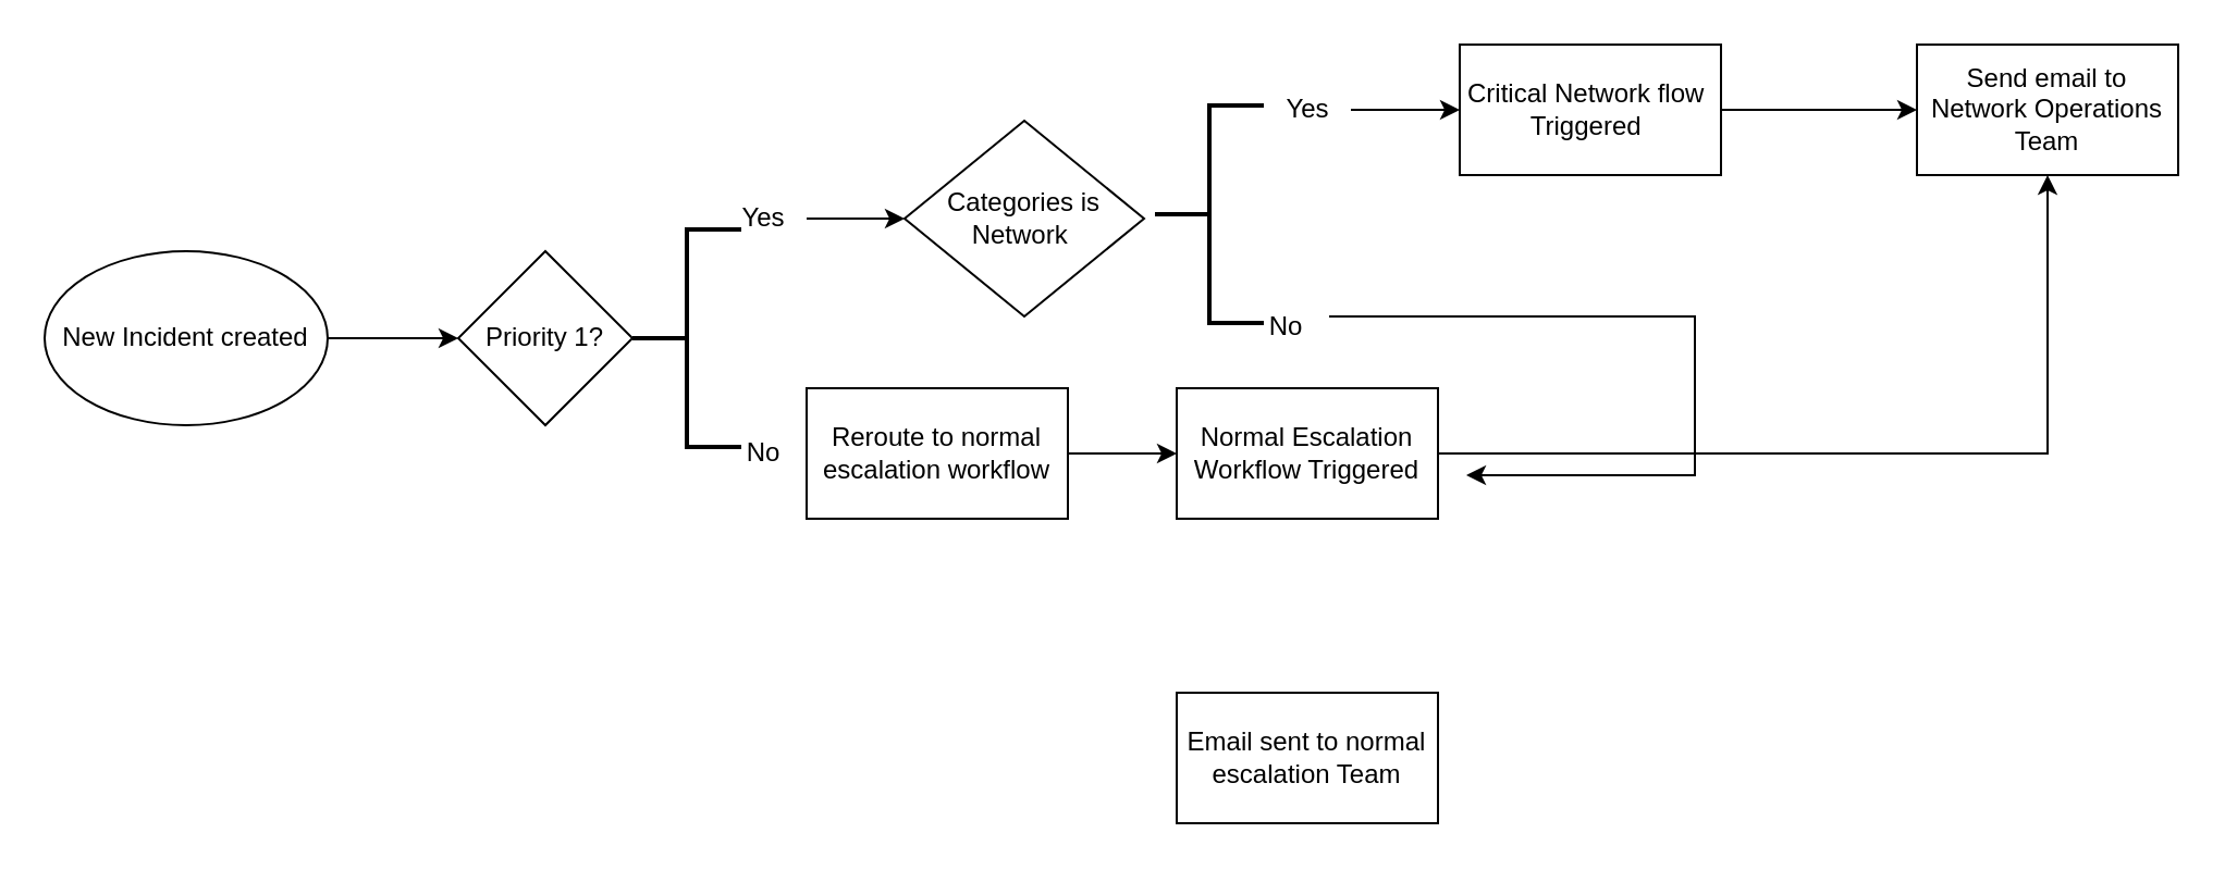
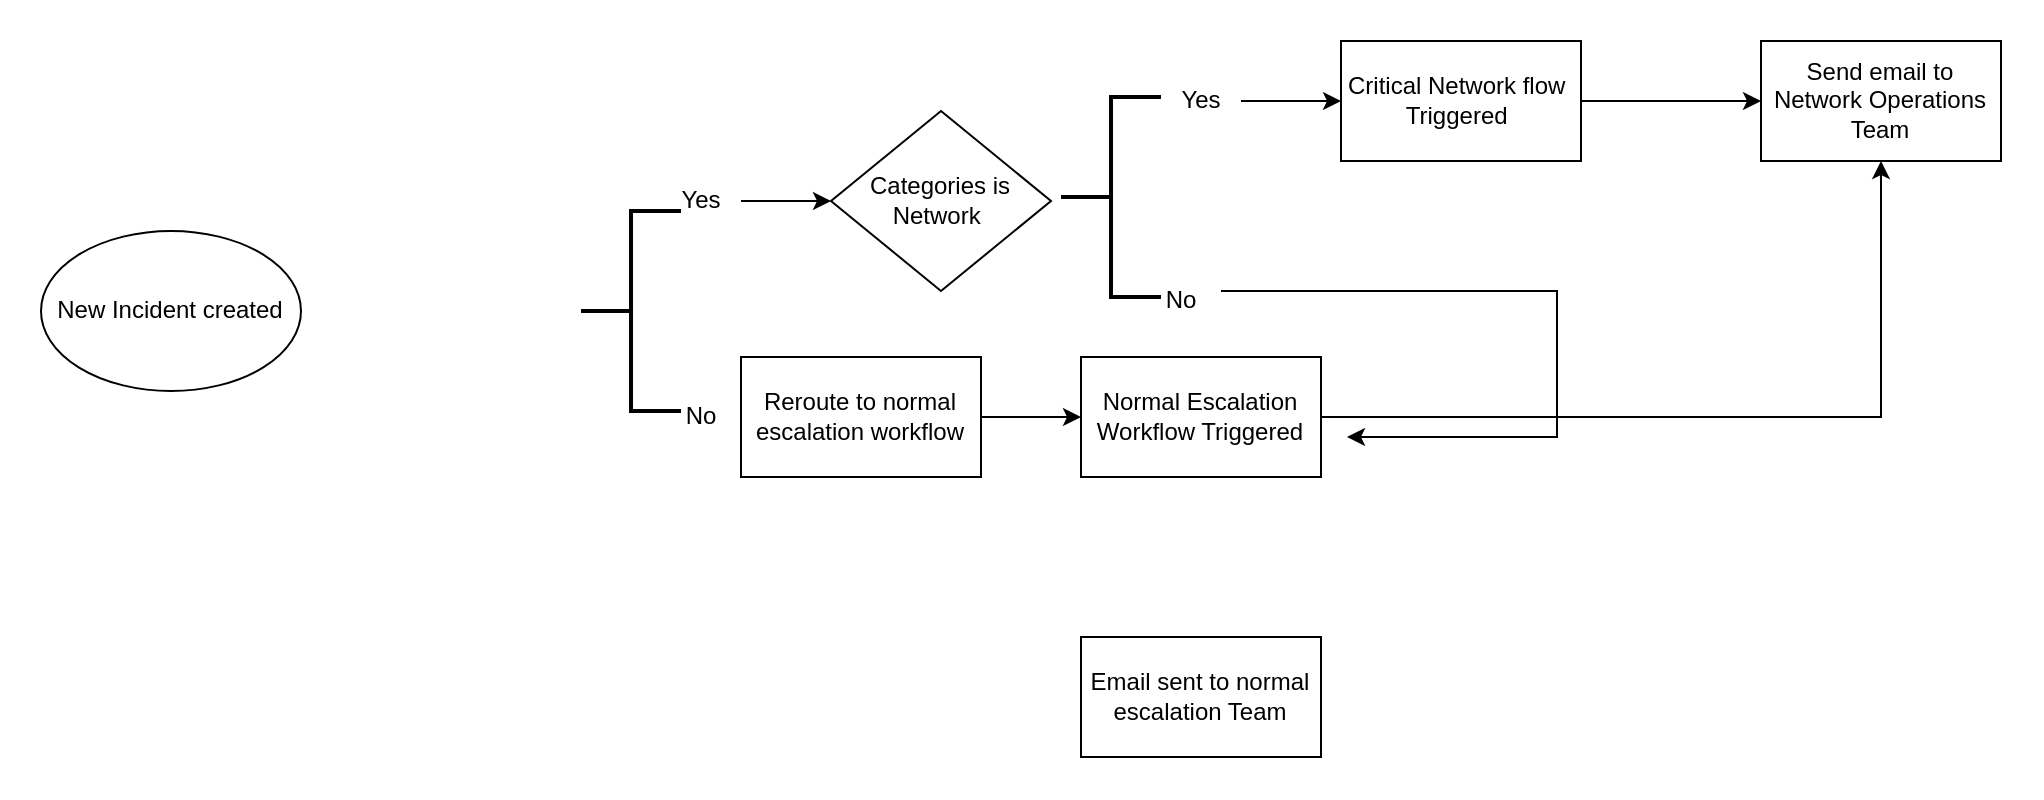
- <mxCell id="2" value="" style="edgeStyle=orthogonalEdgeStyle;rounded=0;orthogonalLoop=1;jettySize=auto;html=1;entryX=0;entryY=0.5;entryDx=0;entryDy=0;" edge="1" parent="1" source="3" target="4"><mxGeometry relative="1" as="geometry"><mxPoint x="245" y="125" as="targetPoint" /><Array as="points"><mxPoint x="170" y="155" /><mxPoint x="170" y="155" /></Array></mxGeometry></mxCell>
- <mxCell id="4" value="Priority 1?" style="rhombus;whiteSpace=wrap;html=1;" vertex="1" parent="1"><mxGeometry x="210" y="115" width="80" height="80" as="geometry" /></mxCell>
